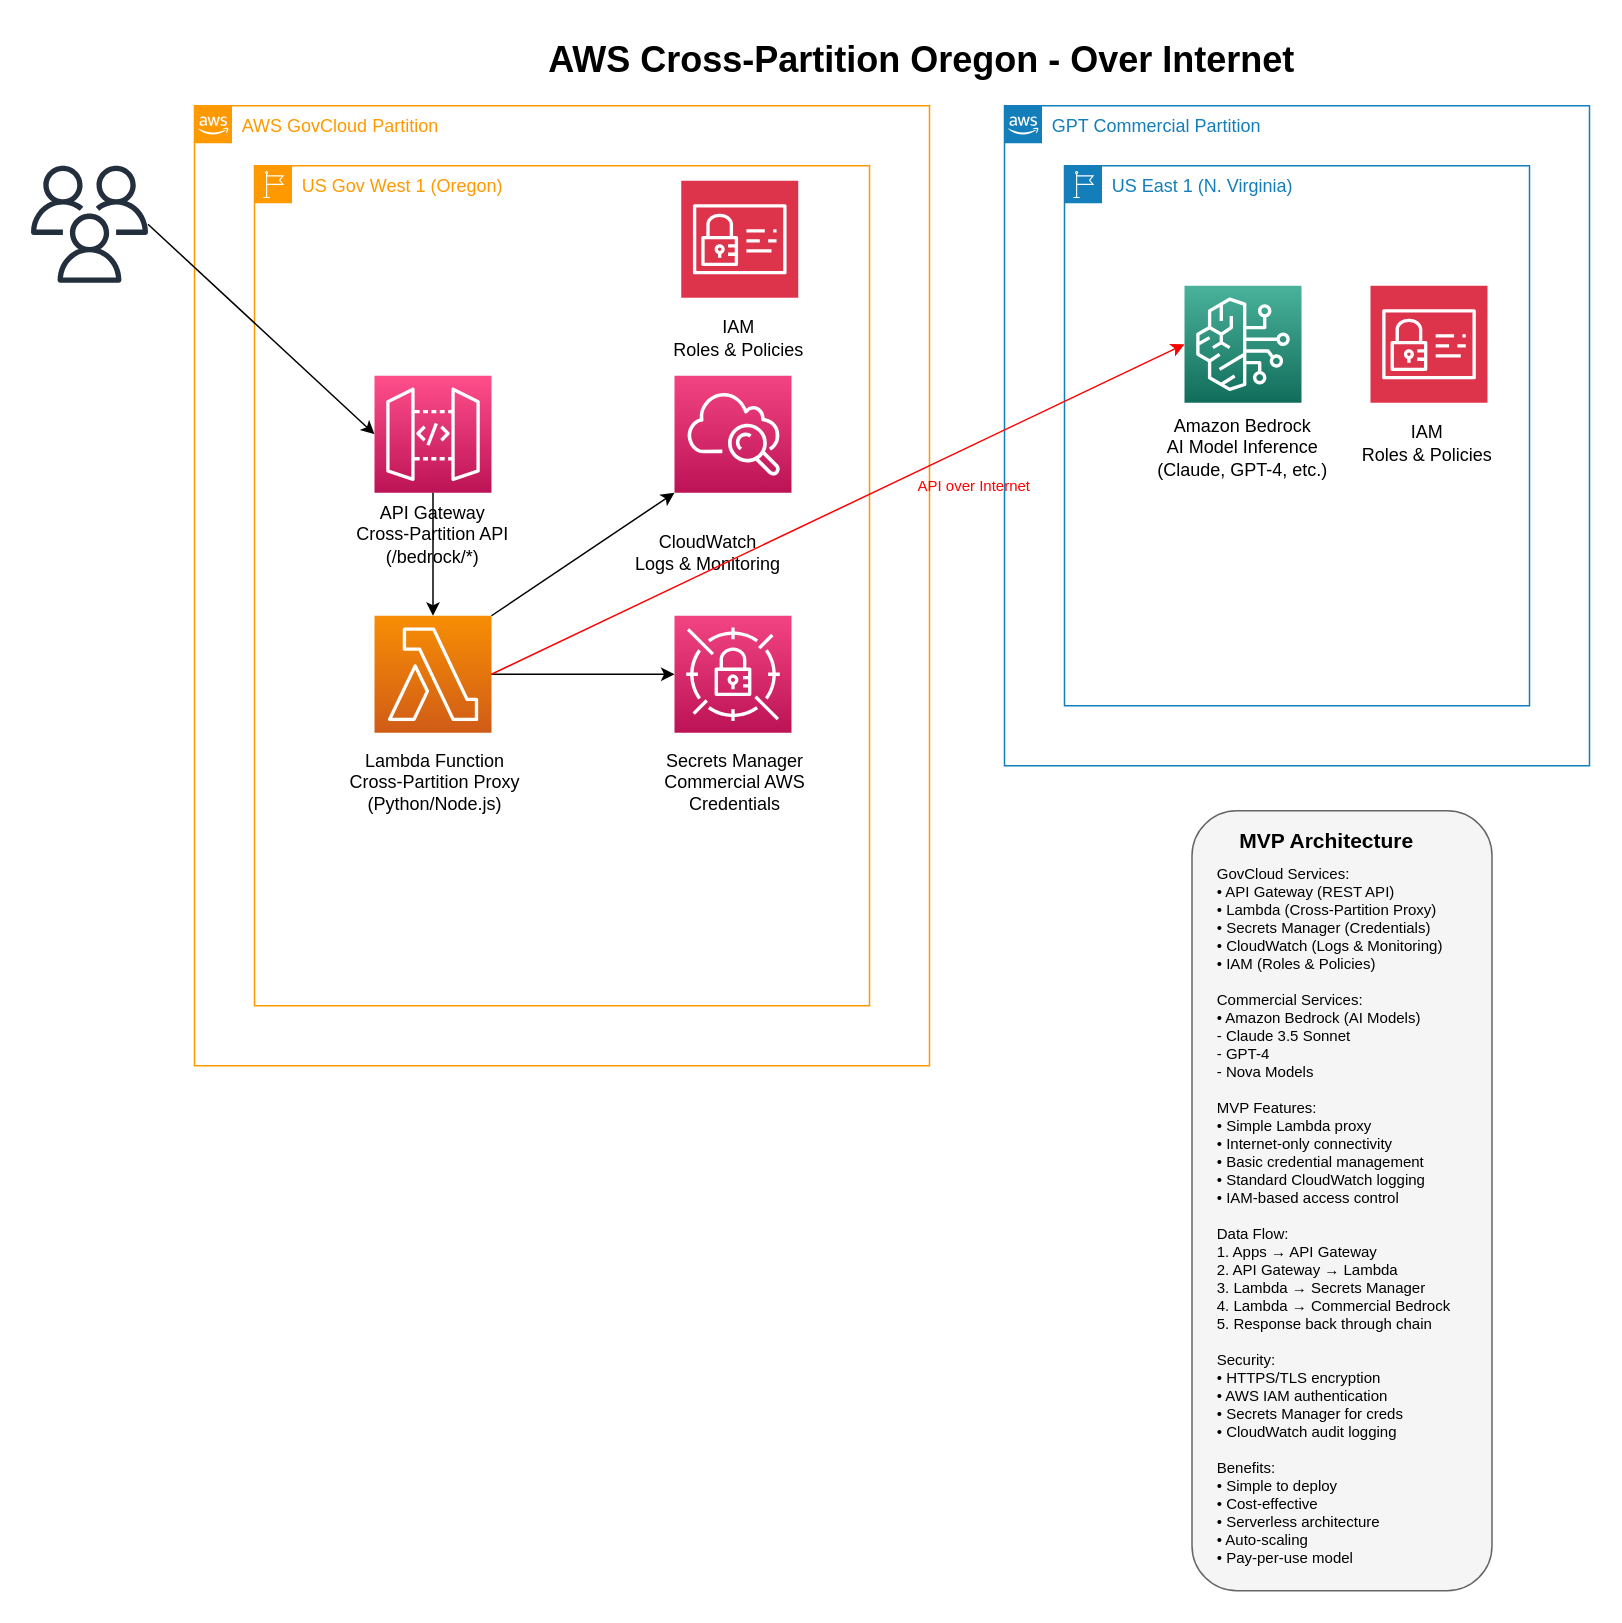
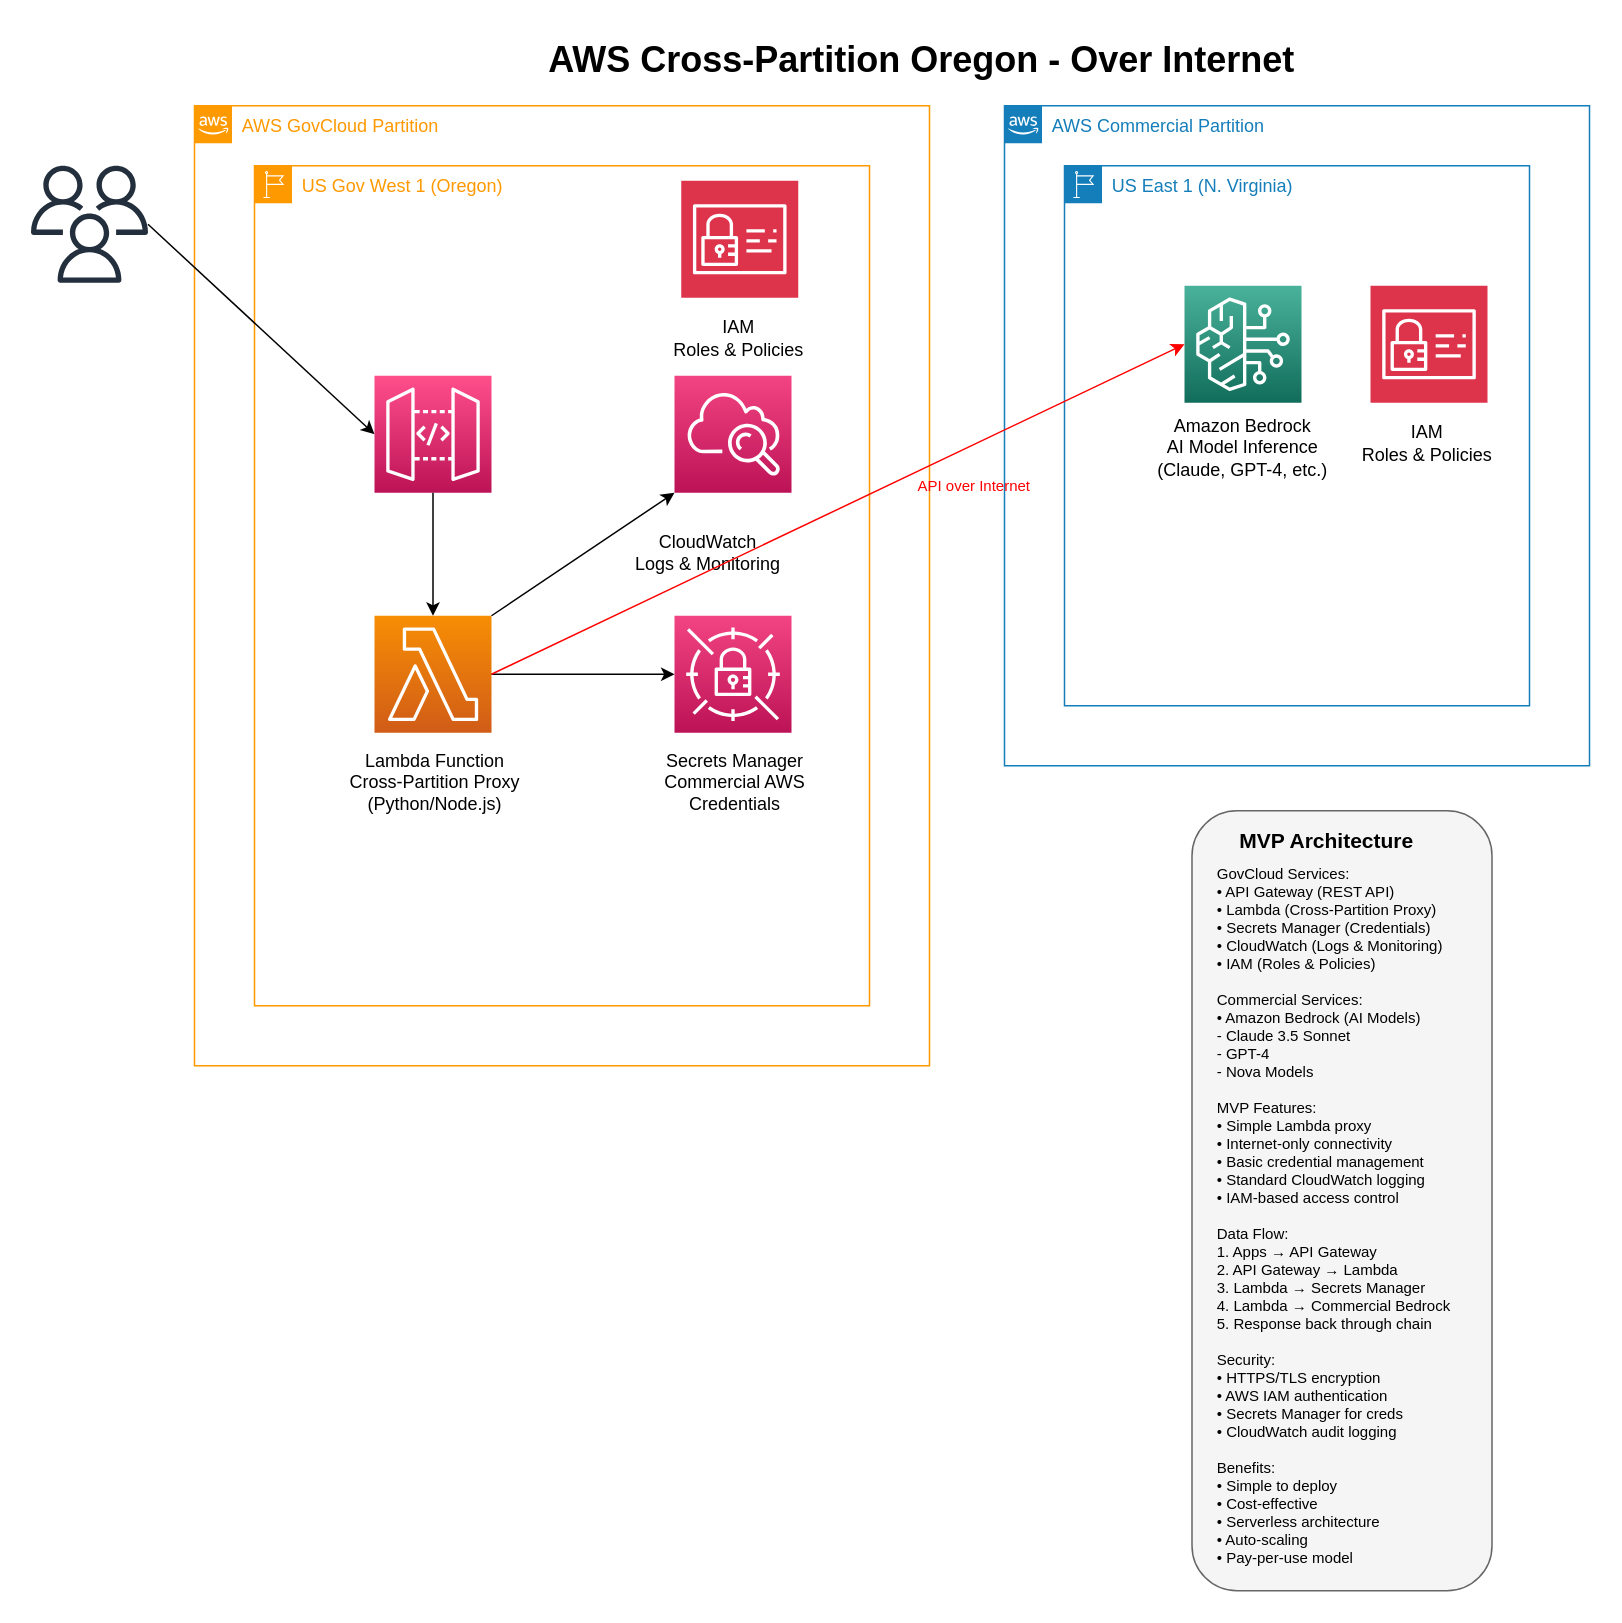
- <mxCell id="15" value="GPT Commercial Partition" style="points=[[0,0],[0.25,0],[0.5,0],[0.75,0],[1,0],[1,0.25],[1,0.5],[1,0.75],[1,1],[0.75,1],[0.5,1],[0.25,1],[0,1],[0,0.75],[0,0.5],[0,0.25]];outlineConnect=0;gradientColor=none;html=1;whiteSpace=wrap;fontSize=12;fontStyle=0;container=1;pointerEvents=0;collapsible=0;recursiveResize=0;shape=mxgraph.aws4.group;grIcon=mxgraph.aws4.group_aws_cloud_alt;strokeColor=#147EBA;fillColor=none;verticalAlign=top;align=left;spacingLeft=30;fontColor=#147EBA;dashed=0;" parent="1" vertex="1"><mxGeometry x="669" y="70" width="390" height="440" as="geometry" /></mxCell>
+ <mxCell id="15" value="AWS Commercial Partition" style="points=[[0,0],[0.25,0],[0.5,0],[0.75,0],[1,0],[1,0.25],[1,0.5],[1,0.75],[1,1],[0.75,1],[0.5,1],[0.25,1],[0,1],[0,0.75],[0,0.5],[0,0.25]];outlineConnect=0;gradientColor=none;html=1;whiteSpace=wrap;fontSize=12;fontStyle=0;container=1;pointerEvents=0;collapsible=0;recursiveResize=0;shape=mxgraph.aws4.group;grIcon=mxgraph.aws4.group_aws_cloud_alt;strokeColor=#147EBA;fillColor=none;verticalAlign=top;align=left;spacingLeft=30;fontColor=#147EBA;dashed=0;" parent="1" vertex="1"><mxGeometry x="669" y="70" width="390" height="440" as="geometry" /></mxCell>
- <mxCell id="6" value="API Gateway&#10;Cross-Partition API&#10;(/bedrock/*)" style="text;html=1;strokeColor=none;fillColor=none;align=center;verticalAlign=middle;whiteSpace=wrap;rounded=0;" parent="4" vertex="1"><mxGeometry x="53" y="223" width="132" height="45" as="geometry" /></mxCell>
